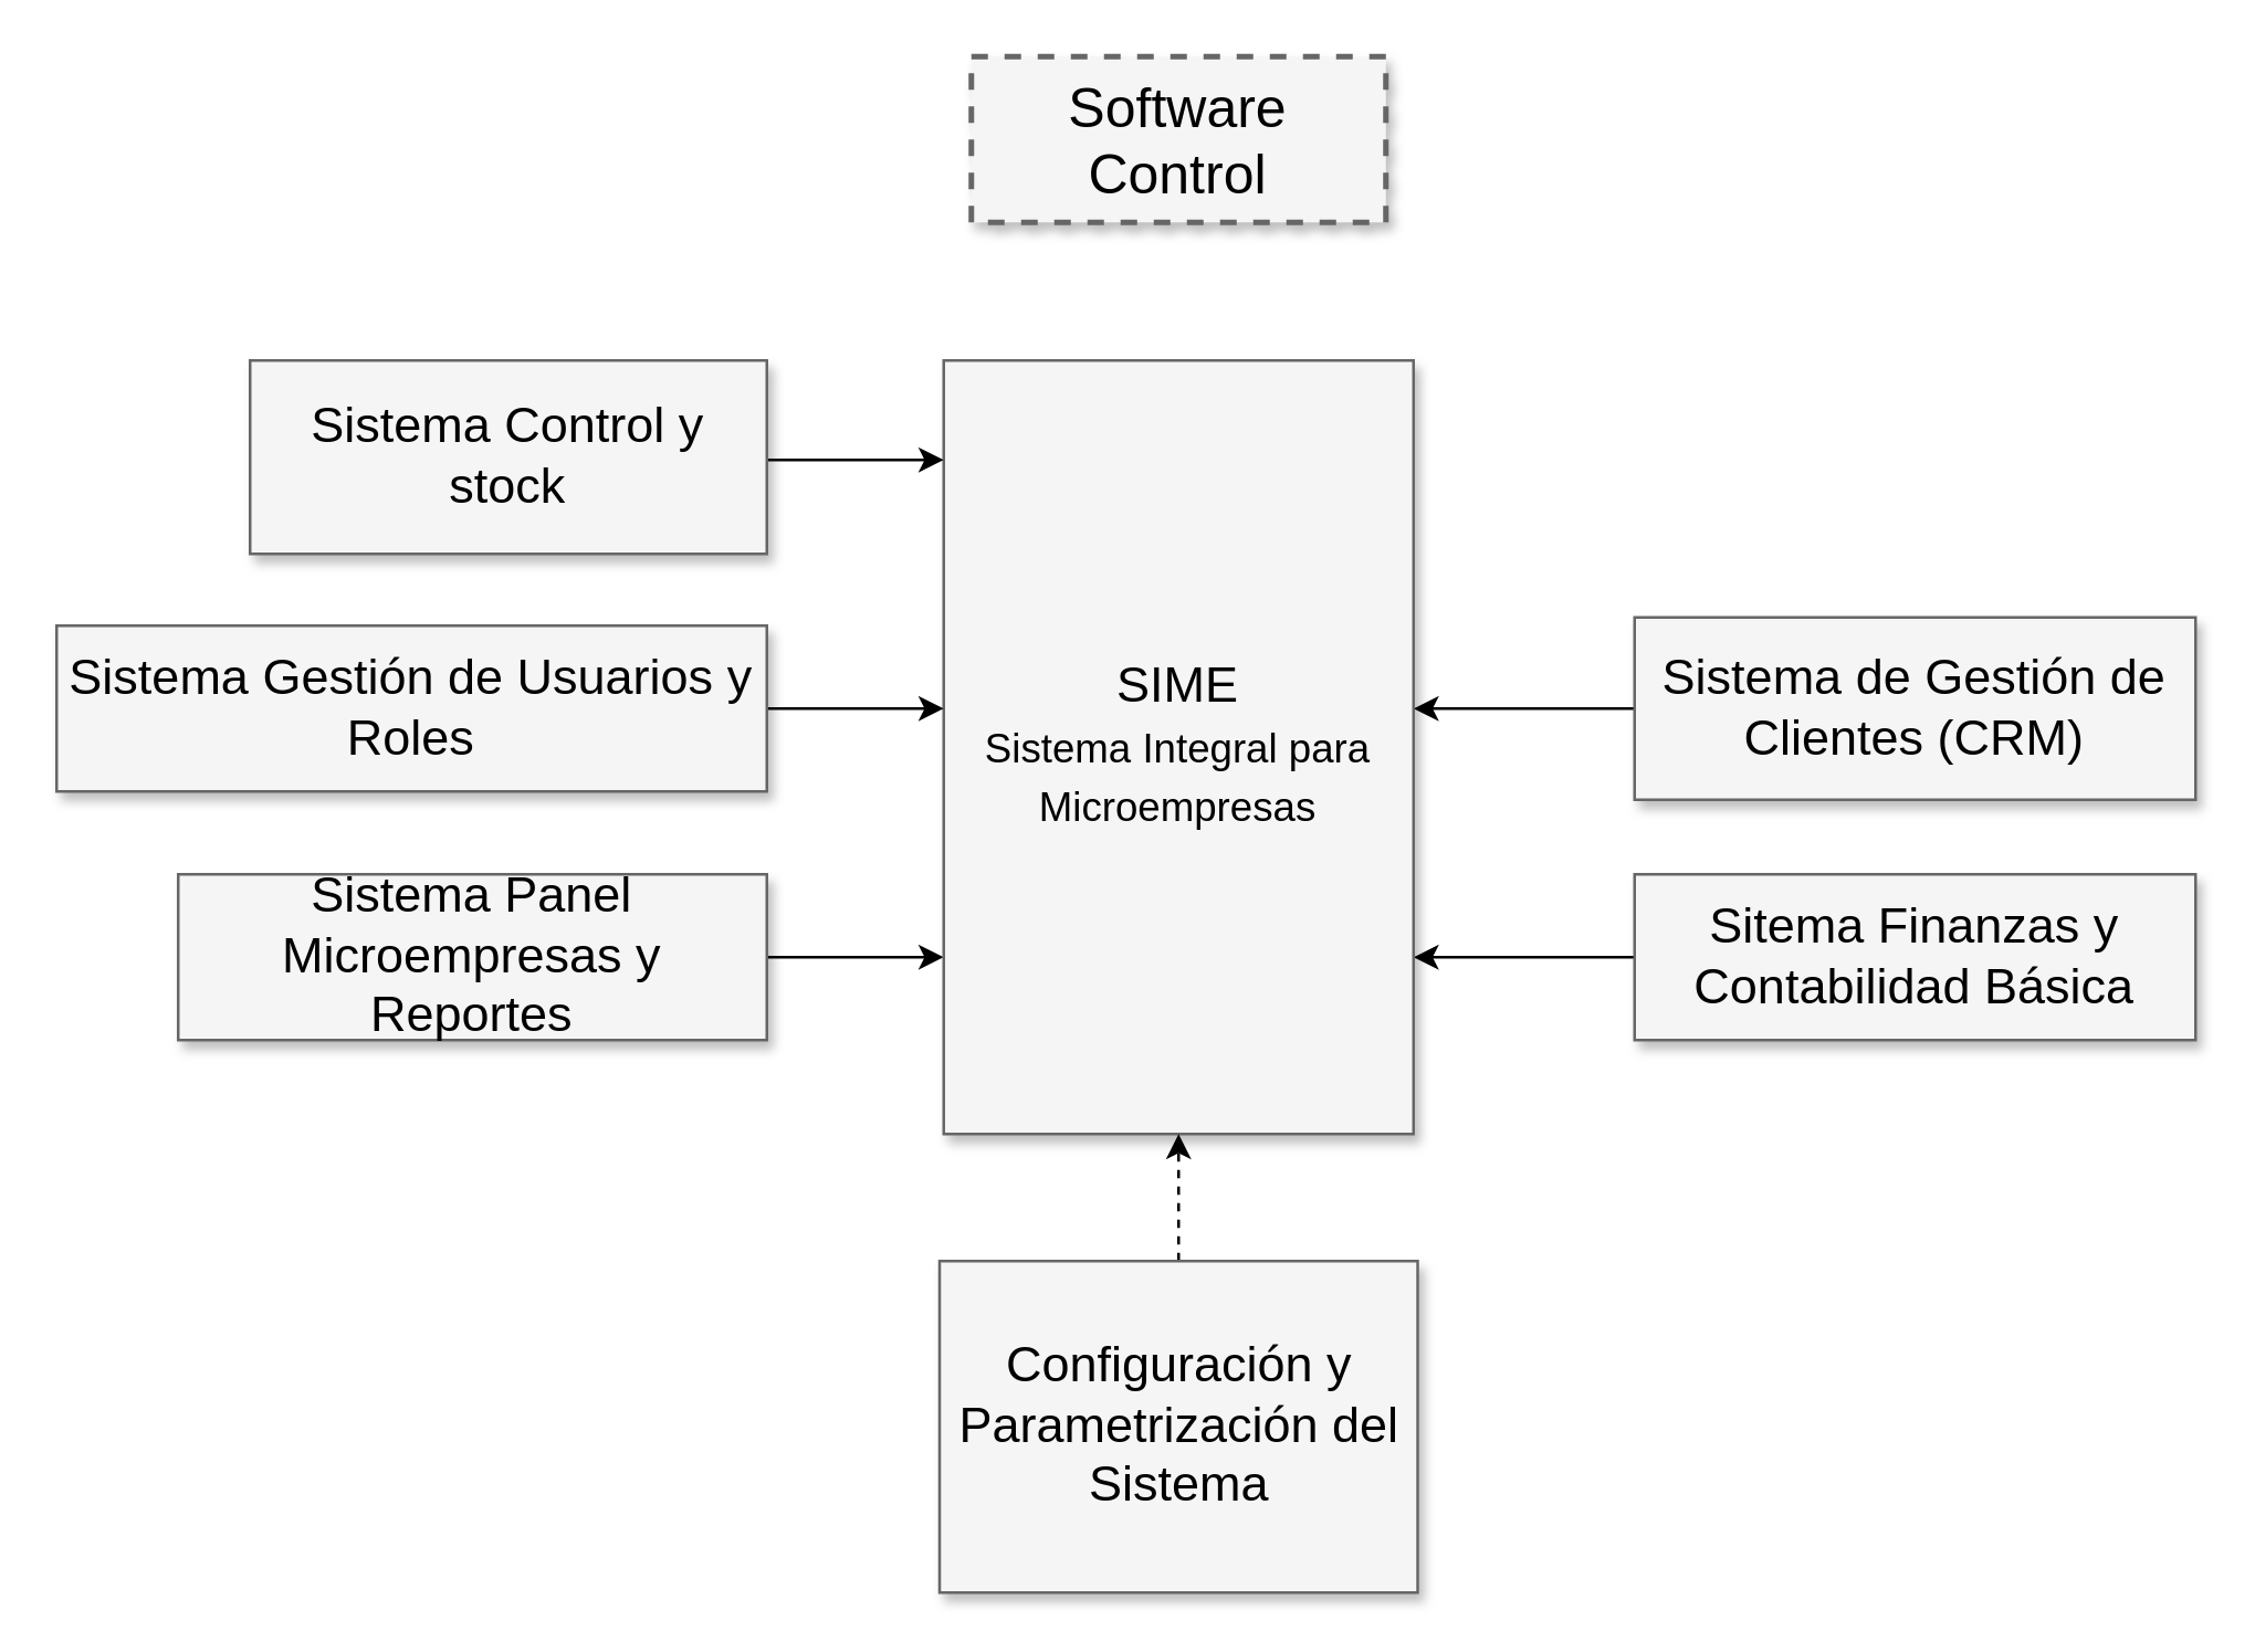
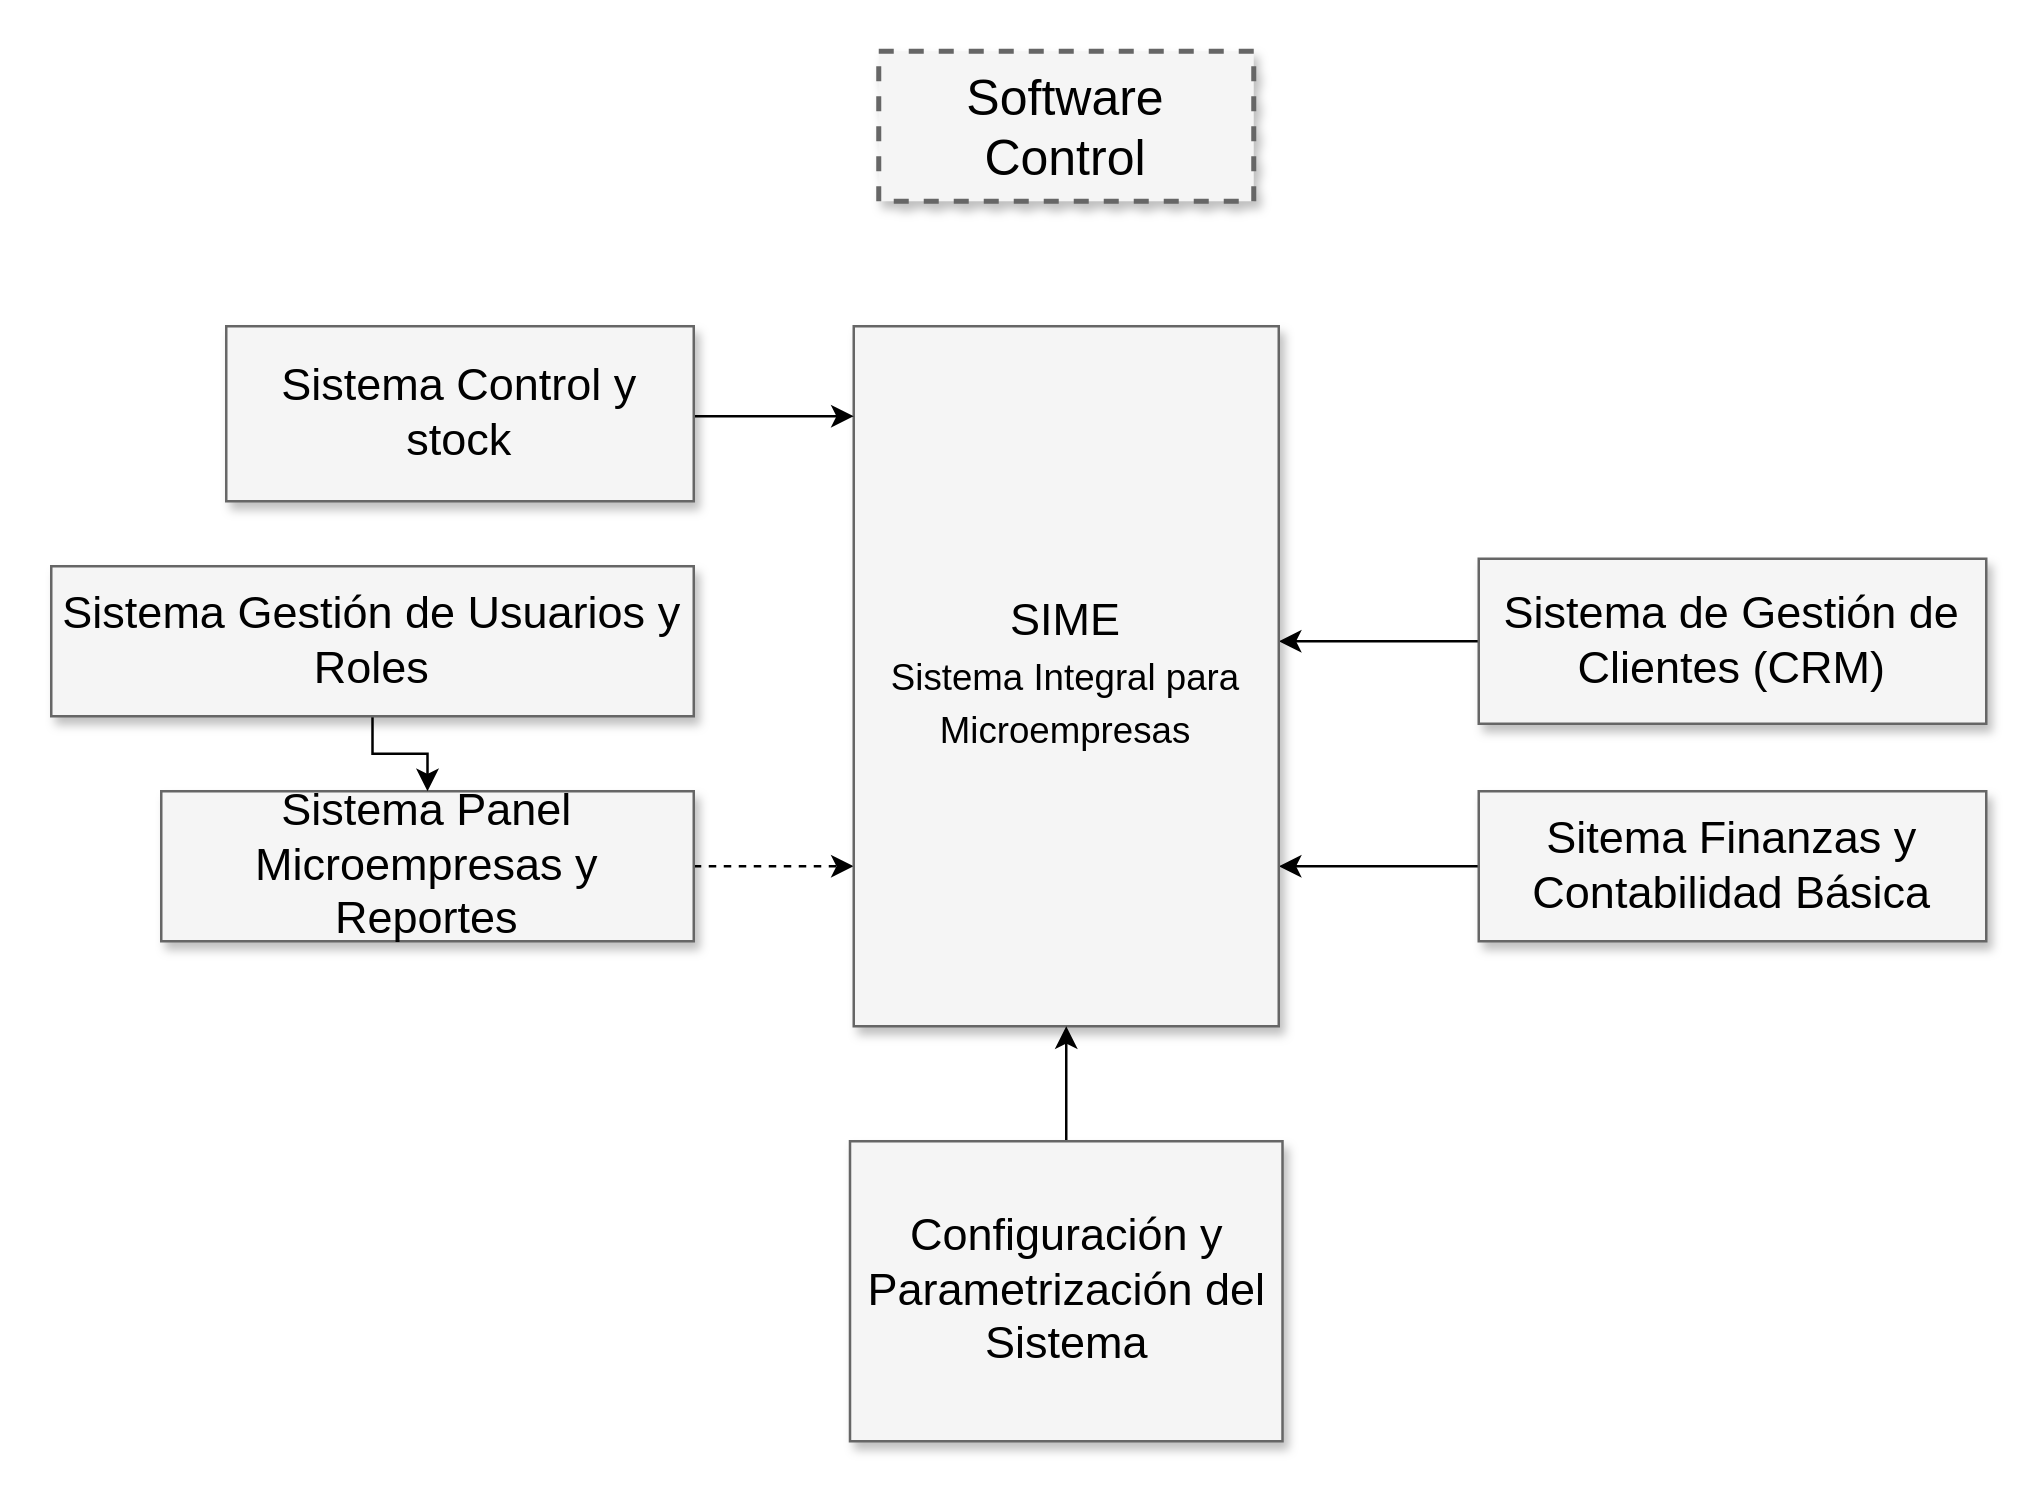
- <mxCell id="12" style="edgeStyle=elbowEdgeStyle;rounded=0;html=1;startArrow=none;startFill=0;jettySize=auto;orthogonalLoop=1;fontSize=18;elbow=vertical;" parent="1" source="13" target="6" edge="1"><mxGeometry relative="1" as="geometry" /></mxCell>
+ <mxCell id="12" style="edgeStyle=elbowEdgeStyle;rounded=0;html=1;startArrow=none;startFill=0;jettySize=auto;orthogonalLoop=1;fontSize=18;elbow=vertical;" parent="1" source="13" target="9" edge="1"><mxGeometry relative="1" as="geometry" /></mxCell>
- <mxCell id="5" style="edgeStyle=elbowEdgeStyle;rounded=0;html=1;startArrow=none;startFill=0;jettySize=auto;orthogonalLoop=1;fontSize=18;elbow=vertical;" parent="1" source="9" target="6" edge="1"><mxGeometry relative="1" as="geometry" /></mxCell>
+ <mxCell id="5" style="edgeStyle=elbowEdgeStyle;rounded=0;html=1;startArrow=none;startFill=0;jettySize=auto;orthogonalLoop=1;fontSize=18;elbow=vertical;dashed=1;" parent="1" source="9" target="6" edge="1"><mxGeometry relative="1" as="geometry" /></mxCell>
- <mxCell id="14" value="" style="edgeStyle=orthogonalEdgeStyle;rounded=0;orthogonalLoop=1;jettySize=auto;html=1;dashed=1;" edge="1" parent="1" source="15" target="6"><mxGeometry relative="1" as="geometry" /></mxCell>
+ <mxCell id="14" value="" style="edgeStyle=orthogonalEdgeStyle;rounded=0;orthogonalLoop=1;jettySize=auto;html=1;" edge="1" parent="1" source="15" target="6"><mxGeometry relative="1" as="geometry" /></mxCell>
